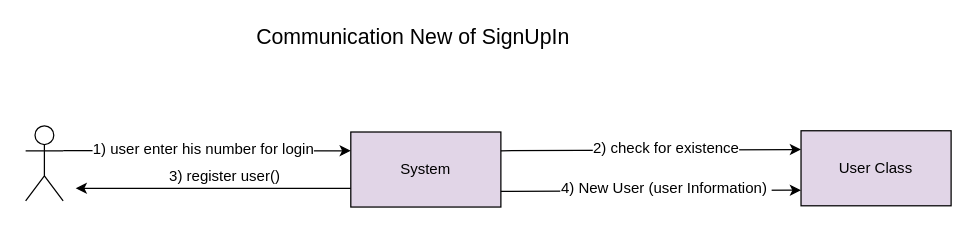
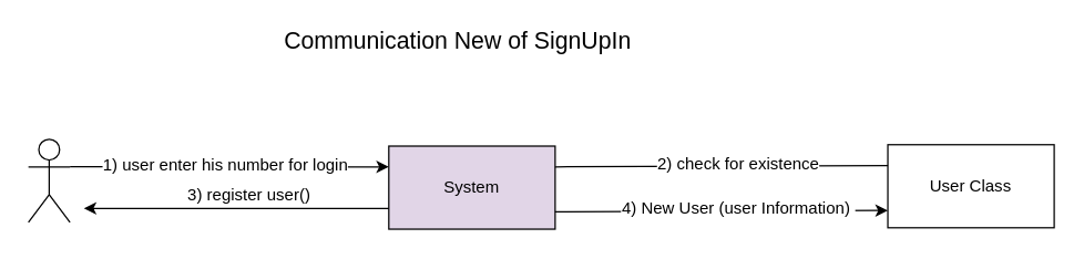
- <mxCell id="7" value="" style="endArrow=classic;html=1;exitX=1;exitY=0.25;exitDx=0;exitDy=0;entryX=0;entryY=0.25;entryDx=0;entryDy=0;" edge="1" parent="1" source="3" target="4"><mxGeometry width="50" height="50" relative="1" as="geometry"><mxPoint x="440" y="150" as="sourcePoint" /><mxPoint x="490" y="100" as="targetPoint" /></mxGeometry></mxCell>
+ <mxCell id="7" value="" style="endArrow=none;html=1;exitX=1;exitY=0.25;exitDx=0;exitDy=0;entryX=0;entryY=0.25;entryDx=0;entryDy=0;" edge="1" parent="1" source="3" target="4"><mxGeometry width="50" height="50" relative="1" as="geometry"><mxPoint x="440" y="150" as="sourcePoint" /><mxPoint x="490" y="100" as="targetPoint" /></mxGeometry></mxCell>
- <mxCell id="4" value="&lt;span&gt;User Class&lt;/span&gt;" style="rounded=0;whiteSpace=wrap;html=1;fillColor=#e1d5e7;" vertex="1" parent="1"><mxGeometry x="640" y="104" width="120" height="60" as="geometry" /></mxCell>
+ <mxCell id="4" value="&lt;span&gt;User Class&lt;/span&gt;" style="rounded=0;whiteSpace=wrap;html=1;" vertex="1" parent="1"><mxGeometry x="640" y="104" width="120" height="60" as="geometry" /></mxCell>
